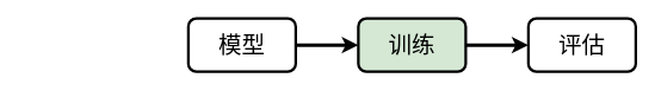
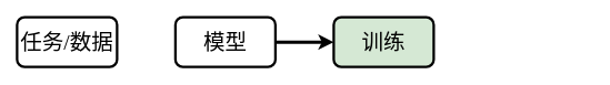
+ <mxCell id="3" value="&lt;p&gt;&lt;font style=&quot;font-size: 26px;&quot; face=&quot;Tahoma&quot;&gt;任务/数据&lt;/font&gt;&lt;/p&gt;" style="rounded=1;whiteSpace=wrap;html=1;strokeWidth=3;" vertex="1" parent="2"><mxGeometry width="120" height="60" as="geometry" /></mxCell>
- <mxCell id="8" style="edgeStyle=orthogonalEdgeStyle;rounded=0;orthogonalLoop=1;jettySize=auto;html=1;exitX=1;exitY=0.5;exitDx=0;exitDy=0;entryX=0;entryY=0.5;entryDx=0;entryDy=0;strokeWidth=4;" edge="1" parent="2" source="5" target="7"><mxGeometry relative="1" as="geometry" /></mxCell>
- <mxCell id="7" value="&lt;font face=&quot;Times New Roman&quot; style=&quot;font-size: 26px;&quot;&gt;评估&lt;/font&gt;" style="rounded=1;whiteSpace=wrap;html=1;strokeWidth=3;" vertex="1" parent="2"><mxGeometry x="570" width="120" height="60" as="geometry" /></mxCell>
